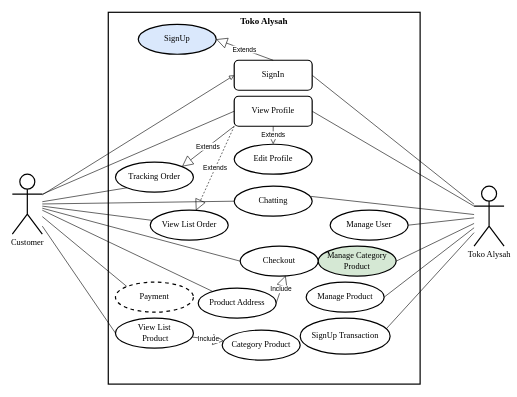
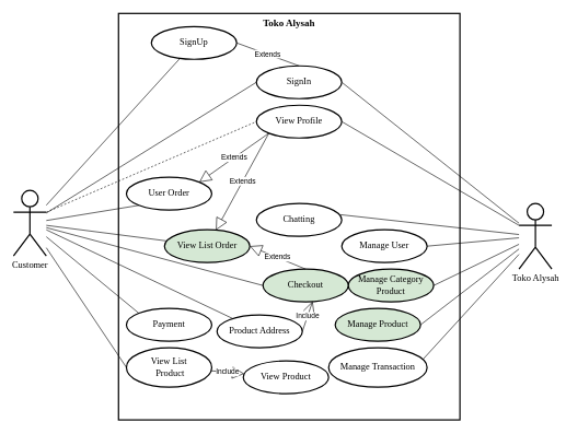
- <mxCell id="17" value="SignUp" style="ellipse;whiteSpace=wrap;html=1;fontFamily=Times New Roman;fontSize=14;strokeWidth=2;fillColor=#dae8fc;" vertex="1" parent="1"><mxGeometry x="230" y="40" width="130" height="50" as="geometry" /></mxCell>
+ <mxCell id="17" value="SignUp" style="ellipse;whiteSpace=wrap;html=1;fontFamily=Times New Roman;fontSize=14;strokeWidth=2;" vertex="1" parent="1"><mxGeometry x="230" y="40" width="130" height="50" as="geometry" /></mxCell>
- <mxCell id="18" value="Extends" style="endArrow=block;endSize=16;endFill=0;html=1;rounded=0;exitX=0.5;exitY=0;exitDx=0;exitDy=0;entryX=1;entryY=0.5;entryDx=0;entryDy=0;" edge="1" parent="1" source="7" target="17"><mxGeometry width="160" relative="1" as="geometry"><mxPoint x="360" y="340" as="sourcePoint" /><mxPoint x="520" y="340" as="targetPoint" /></mxGeometry></mxCell>
+ <mxCell id="18" value="Extends" style="endArrow=none;endSize=16;endFill=0;html=1;rounded=0;exitX=0.5;exitY=0;exitDx=0;exitDy=0;entryX=1;entryY=0.5;entryDx=0;entryDy=0;" edge="1" parent="1" source="7" target="17"><mxGeometry width="160" relative="1" as="geometry"><mxPoint x="360" y="340" as="sourcePoint" /><mxPoint x="520" y="340" as="targetPoint" /></mxGeometry></mxCell>
- <mxCell id="7" value="SignIn" style="whiteSpace=wrap;html=1;fontFamily=Times New Roman;fontSize=14;strokeWidth=2;rounded=1;" vertex="1" parent="1"><mxGeometry x="390" y="100" width="130" height="50" as="geometry" /></mxCell>
+ <mxCell id="7" value="SignIn" style="ellipse;whiteSpace=wrap;html=1;fontFamily=Times New Roman;fontSize=14;strokeWidth=2;" vertex="1" parent="1"><mxGeometry x="390" y="100" width="130" height="50" as="geometry" /></mxCell>
- <mxCell id="12" style="edgeStyle=none;rounded=0;orthogonalLoop=1;jettySize=auto;html=1;fontFamily=Times New Roman;fontSize=15;endArrow=block;endFill=0;entryX=0;entryY=0.5;entryDx=0;entryDy=0;" edge="1" parent="1" source="2" target="7"><mxGeometry relative="1" as="geometry"><mxPoint x="376.04" y="135" as="targetPoint" /><Array as="points" /></mxGeometry></mxCell>
+ <mxCell id="12" style="edgeStyle=none;rounded=0;orthogonalLoop=1;jettySize=auto;html=1;fontFamily=Times New Roman;fontSize=15;endArrow=none;endFill=0;entryX=0;entryY=0.5;entryDx=0;entryDy=0;" edge="1" parent="1" source="2" target="7"><mxGeometry relative="1" as="geometry"><mxPoint x="376.04" y="135" as="targetPoint" /><Array as="points" /></mxGeometry></mxCell>
- <mxCell id="19" value="View Profile" style="whiteSpace=wrap;html=1;fontFamily=Times New Roman;fontSize=14;strokeWidth=2;rounded=1;" vertex="1" parent="1"><mxGeometry x="390" y="160" width="130" height="50" as="geometry" /></mxCell>
+ <mxCell id="19" value="View Profile" style="ellipse;whiteSpace=wrap;html=1;fontFamily=Times New Roman;fontSize=14;strokeWidth=2;" vertex="1" parent="1"><mxGeometry x="390" y="160" width="130" height="50" as="geometry" /></mxCell>
- <mxCell id="37" value="Extends" style="endArrow=block;endSize=16;endFill=0;html=1;rounded=0;" edge="1" parent="1" source="19" target="34"><mxGeometry width="160" relative="1" as="geometry"><mxPoint x="465" y="110" as="sourcePoint" /><mxPoint x="370" y="75" as="targetPoint" /></mxGeometry></mxCell>
- <mxCell id="34" value="Edit Profile" style="ellipse;whiteSpace=wrap;html=1;fontFamily=Times New Roman;fontSize=14;strokeWidth=2;" vertex="1" parent="1"><mxGeometry x="390" y="240" width="130" height="50" as="geometry" /></mxCell>
- <mxCell id="38" value="Extends" style="endArrow=block;endSize=16;endFill=0;html=1;rounded=0;exitX=0;exitY=1;exitDx=0;exitDy=0;dashed=1;" edge="1" parent="1" source="19" target="23"><mxGeometry width="160" relative="1" as="geometry"><mxPoint x="489.174" y="218.207" as="sourcePoint" /><mxPoint x="524.777" y="251.801" as="targetPoint" /></mxGeometry></mxCell>
+ <mxCell id="38" value="Extends" style="endArrow=block;endSize=16;endFill=0;html=1;rounded=0;exitX=0;exitY=1;exitDx=0;exitDy=0;" edge="1" parent="1" source="19" target="23"><mxGeometry width="160" relative="1" as="geometry"><mxPoint x="489.174" y="218.207" as="sourcePoint" /><mxPoint x="524.777" y="251.801" as="targetPoint" /></mxGeometry></mxCell>
- <mxCell id="35" style="edgeStyle=none;rounded=0;orthogonalLoop=1;jettySize=auto;html=1;fontFamily=Times New Roman;fontSize=15;endArrow=none;endFill=0;entryX=0;entryY=0.5;entryDx=0;entryDy=0;exitX=1;exitY=0.333;exitDx=0;exitDy=0;exitPerimeter=0;" edge="1" parent="1" source="2" target="19"><mxGeometry relative="1" as="geometry"><mxPoint x="400" y="195" as="targetPoint" /><Array as="points" /><mxPoint x="80" y="333.333" as="sourcePoint" /></mxGeometry></mxCell>
+ <mxCell id="35" style="edgeStyle=none;rounded=0;orthogonalLoop=1;jettySize=auto;html=1;fontFamily=Times New Roman;fontSize=15;endArrow=none;endFill=0;entryX=0;entryY=0.5;entryDx=0;entryDy=0;exitX=1;exitY=0.333;exitDx=0;exitDy=0;exitPerimeter=0;dashed=1;" edge="1" parent="1" source="2" target="19"><mxGeometry relative="1" as="geometry"><mxPoint x="400" y="195" as="targetPoint" /><Array as="points" /><mxPoint x="80" y="333.333" as="sourcePoint" /></mxGeometry></mxCell>
- <mxCell id="10" value="Tracking Order" style="ellipse;whiteSpace=wrap;html=1;fontFamily=Times New Roman;fontSize=14;strokeWidth=2;" vertex="1" parent="1"><mxGeometry x="192" y="270" width="130" height="50" as="geometry" /></mxCell>
+ <mxCell id="10" value="User Order" style="ellipse;whiteSpace=wrap;html=1;fontFamily=Times New Roman;fontSize=14;strokeWidth=2;" vertex="1" parent="1"><mxGeometry x="192" y="270" width="130" height="50" as="geometry" /></mxCell>
- <mxCell id="13" style="edgeStyle=none;rounded=0;orthogonalLoop=1;jettySize=auto;html=1;entryX=0;entryY=0.5;entryDx=0;entryDy=0;fontFamily=Times New Roman;fontSize=15;endArrow=none;endFill=0;" edge="1" parent="1" source="2" target="6"><mxGeometry relative="1" as="geometry" /></mxCell>
+ <mxCell id="13" style="edgeStyle=none;rounded=0;orthogonalLoop=1;jettySize=auto;html=1;fontFamily=Times New Roman;fontSize=15;endArrow=none;endFill=0;" edge="1" parent="1" source="2" target="17"><mxGeometry relative="1" as="geometry" /></mxCell>
- <mxCell id="23" value="View List Order" style="ellipse;whiteSpace=wrap;html=1;fontFamily=Times New Roman;fontSize=14;strokeWidth=2;" vertex="1" parent="1"><mxGeometry x="250" y="350" width="130" height="50" as="geometry" /></mxCell>
+ <mxCell id="23" value="View List Order" style="ellipse;whiteSpace=wrap;html=1;fontFamily=Times New Roman;fontSize=14;strokeWidth=2;fillColor=#d5e8d4;" vertex="1" parent="1"><mxGeometry x="250" y="350" width="130" height="50" as="geometry" /></mxCell>
- <mxCell id="32" value="Manage User" style="ellipse;whiteSpace=wrap;html=1;fontFamily=Times New Roman;fontSize=14;strokeWidth=2;" vertex="1" parent="1"><mxGeometry x="550" y="350" width="130" height="50" as="geometry" /></mxCell>
+ <mxCell id="32" value="Manage User" style="ellipse;whiteSpace=wrap;html=1;fontFamily=Times New Roman;fontSize=14;strokeWidth=2;" vertex="1" parent="1"><mxGeometry x="520" y="350" width="130" height="50" as="geometry" /></mxCell>
+ <mxCell id="31" value="Extends" style="endArrow=block;endSize=16;endFill=0;html=1;rounded=0;exitX=0.5;exitY=0;exitDx=0;exitDy=0;entryX=1;entryY=0.5;entryDx=0;entryDy=0;" edge="1" parent="1" source="29" target="23"><mxGeometry width="160" relative="1" as="geometry"><mxPoint x="465" y="110" as="sourcePoint" /><mxPoint x="370" y="75" as="targetPoint" /></mxGeometry></mxCell>
- <mxCell id="29" value="Checkout" style="ellipse;whiteSpace=wrap;html=1;fontFamily=Times New Roman;fontSize=14;strokeWidth=2;" vertex="1" parent="1"><mxGeometry x="400" y="410" width="130" height="50" as="geometry" /></mxCell>
+ <mxCell id="29" value="Checkout" style="ellipse;whiteSpace=wrap;html=1;fontFamily=Times New Roman;fontSize=14;strokeWidth=2;fillColor=#d5e8d4;" vertex="1" parent="1"><mxGeometry x="400" y="410" width="130" height="50" as="geometry" /></mxCell>
- <mxCell id="44" value="Include" style="endArrow=block;endSize=16;endFill=0;html=1;rounded=0;entryX=0.582;entryY=0.982;entryDx=0;entryDy=0;entryPerimeter=0;exitX=1;exitY=0.5;exitDx=0;exitDy=0;" edge="1" parent="1" source="42" target="29"><mxGeometry width="160" relative="1" as="geometry"><mxPoint x="395" y="480" as="sourcePoint" /><mxPoint x="390" y="385" as="targetPoint" /></mxGeometry></mxCell>
+ <mxCell id="44" value="Include" style="endArrow=open;endSize=16;endFill=0;html=1;rounded=0;entryX=0.582;entryY=0.982;entryDx=0;entryDy=0;entryPerimeter=0;exitX=1;exitY=0.5;exitDx=0;exitDy=0;" edge="1" parent="1" source="42" target="29"><mxGeometry width="160" relative="1" as="geometry"><mxPoint x="395" y="480" as="sourcePoint" /><mxPoint x="390" y="385" as="targetPoint" /></mxGeometry></mxCell>
- <mxCell id="40" value="Payment" style="ellipse;whiteSpace=wrap;html=1;fontFamily=Times New Roman;fontSize=14;strokeWidth=2;dashed=1;" vertex="1" parent="1"><mxGeometry x="192" y="470" width="130" height="50" as="geometry" /></mxCell>
+ <mxCell id="40" value="Payment" style="ellipse;whiteSpace=wrap;html=1;fontFamily=Times New Roman;fontSize=14;strokeWidth=2;" vertex="1" parent="1"><mxGeometry x="192" y="470" width="130" height="50" as="geometry" /></mxCell>
- <mxCell id="8" value="Manage Product" style="ellipse;whiteSpace=wrap;html=1;fontFamily=Times New Roman;fontSize=14;strokeWidth=2;" vertex="1" parent="1"><mxGeometry x="510" y="470" width="130" height="50" as="geometry" /></mxCell>
+ <mxCell id="8" value="Manage Product" style="ellipse;whiteSpace=wrap;html=1;fontFamily=Times New Roman;fontSize=14;strokeWidth=2;fillColor=#d5e8d4;" vertex="1" parent="1"><mxGeometry x="510" y="470" width="130" height="50" as="geometry" /></mxCell>
- <mxCell id="24" value="View List&lt;br&gt;&amp;nbsp;Product" style="ellipse;whiteSpace=wrap;html=1;fontFamily=Times New Roman;fontSize=14;strokeWidth=2;" vertex="1" parent="1"><mxGeometry x="192" y="530" width="130" height="50" as="geometry" /></mxCell>
+ <mxCell id="24" value="View List&lt;br&gt;&amp;nbsp;Product" style="ellipse;whiteSpace=wrap;html=1;fontFamily=Times New Roman;fontSize=14;strokeWidth=2;" vertex="1" parent="1"><mxGeometry x="192" y="530" width="130" height="60" as="geometry" /></mxCell>
- <mxCell id="9" value="SignUp Transaction" style="ellipse;whiteSpace=wrap;html=1;fontFamily=Times New Roman;fontSize=14;strokeWidth=2;" vertex="1" parent="1"><mxGeometry x="500" y="530" width="150" height="60" as="geometry" /></mxCell>
+ <mxCell id="9" value="Manage Transaction" style="ellipse;whiteSpace=wrap;html=1;fontFamily=Times New Roman;fontSize=14;strokeWidth=2;" vertex="1" parent="1"><mxGeometry x="500" y="530" width="150" height="60" as="geometry" /></mxCell>
- <mxCell id="25" value="Category Product" style="ellipse;whiteSpace=wrap;html=1;fontFamily=Times New Roman;fontSize=14;strokeWidth=2;" vertex="1" parent="1"><mxGeometry x="370" y="550" width="130" height="50" as="geometry" /></mxCell>
+ <mxCell id="25" value="View Product" style="ellipse;whiteSpace=wrap;html=1;fontFamily=Times New Roman;fontSize=14;strokeWidth=2;" vertex="1" parent="1"><mxGeometry x="370" y="550" width="130" height="50" as="geometry" /></mxCell>
